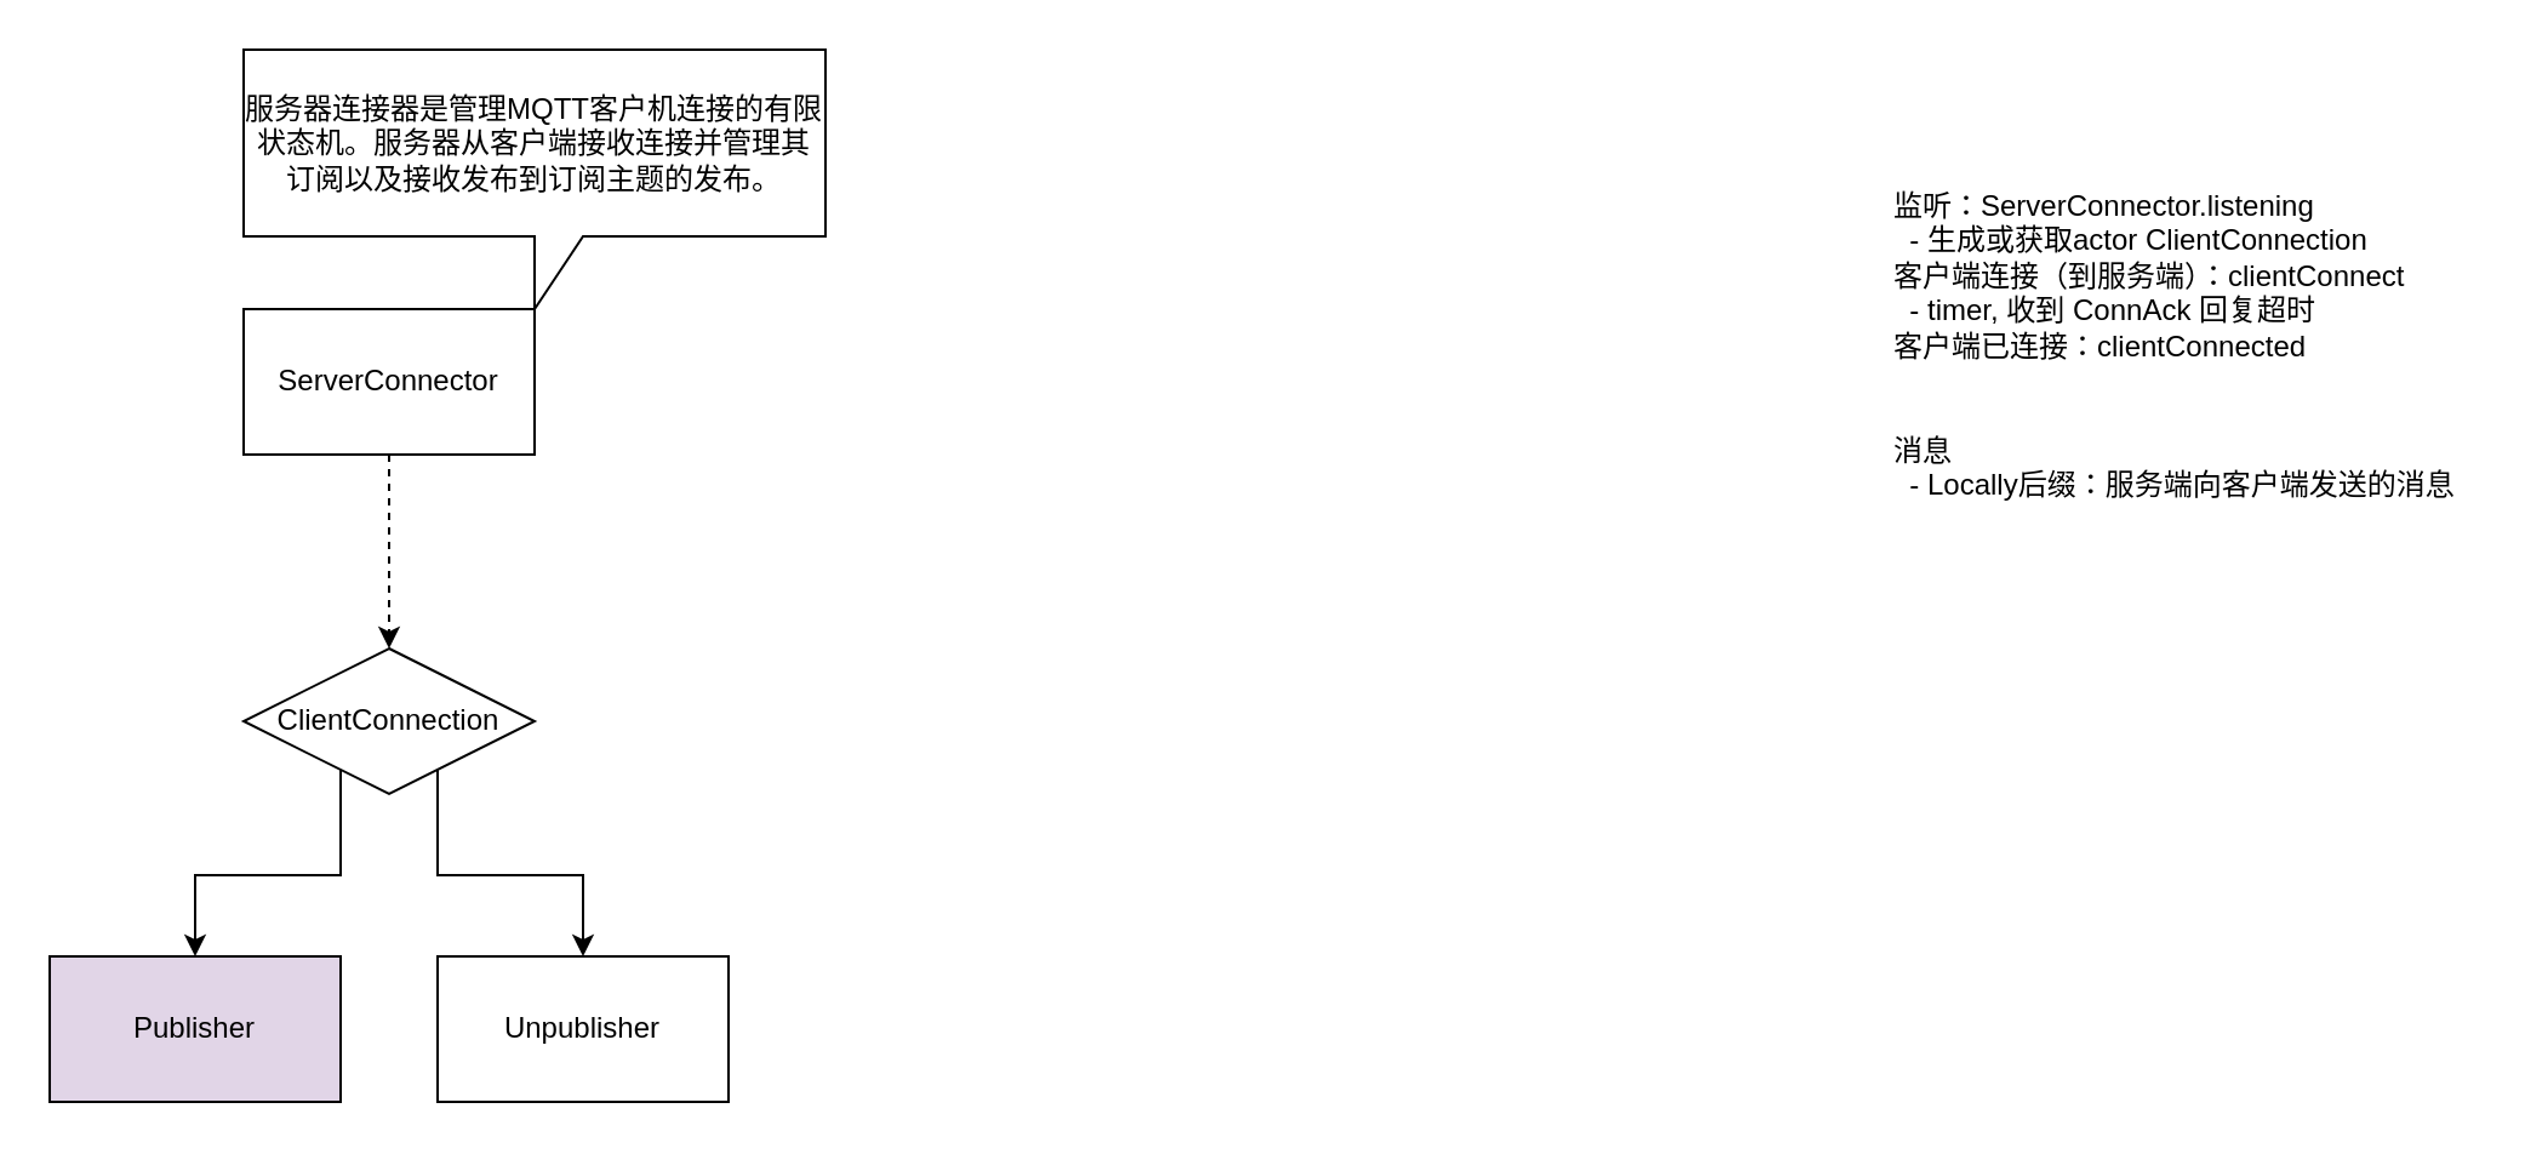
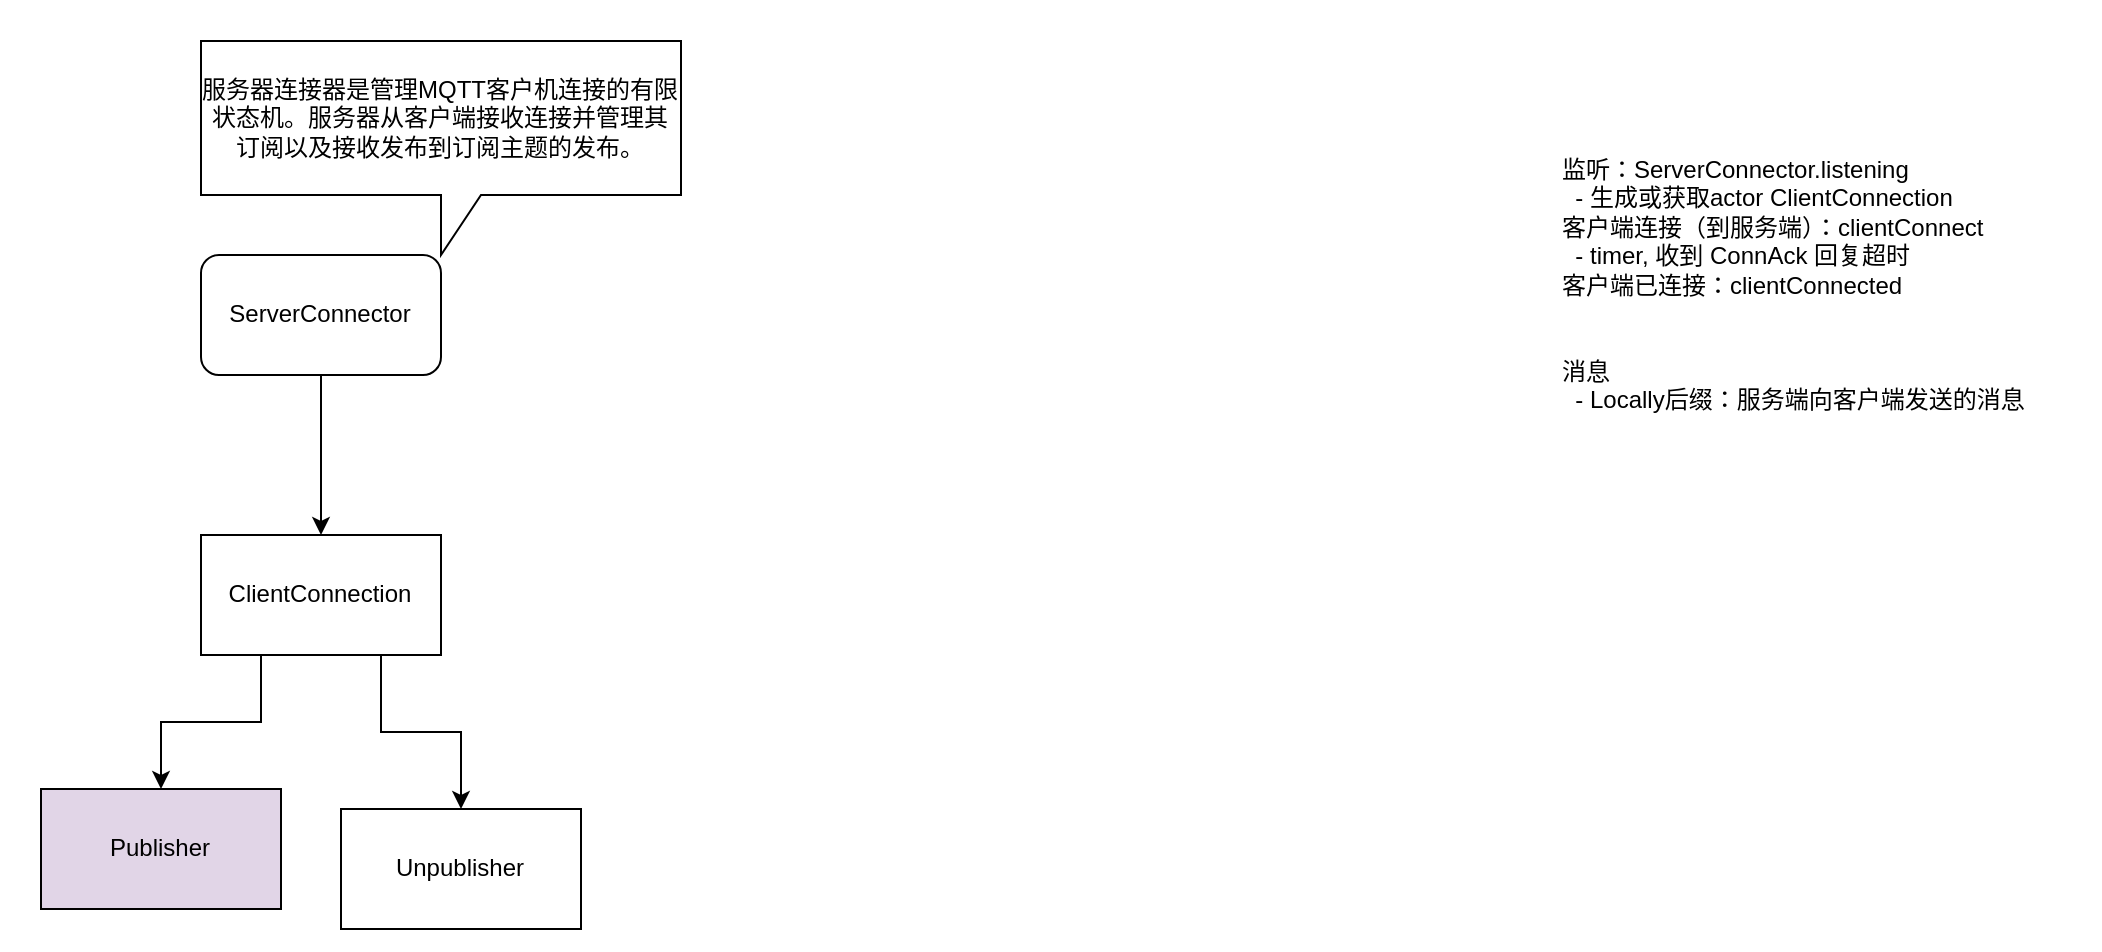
- <mxCell id="3" value="ServerConnector" style="rounded=0;whiteSpace=wrap;html=1;" vertex="1" parent="1"><mxGeometry x="100" y="127" width="120" height="60" as="geometry" /></mxCell>
+ <mxCell id="3" value="ServerConnector" style="whiteSpace=wrap;html=1;rounded=1;" vertex="1" parent="1"><mxGeometry x="100" y="127" width="120" height="60" as="geometry" /></mxCell>
- <mxCell id="2" value="" style="edgeStyle=orthogonalEdgeStyle;rounded=0;orthogonalLoop=1;jettySize=auto;html=1;dashed=1;" edge="1" parent="1" source="3" target="6"><mxGeometry relative="1" as="geometry" /></mxCell>
+ <mxCell id="2" value="" style="edgeStyle=orthogonalEdgeStyle;rounded=0;orthogonalLoop=1;jettySize=auto;html=1;" edge="1" parent="1" source="3" target="6"><mxGeometry relative="1" as="geometry" /></mxCell>
- <mxCell id="6" value="ClientConnection" style="rhombus;whiteSpace=wrap;html=1;" vertex="1" parent="1"><mxGeometry x="100" y="267" width="120" height="60" as="geometry" /></mxCell>
+ <mxCell id="6" value="ClientConnection" style="rounded=0;whiteSpace=wrap;html=1;" vertex="1" parent="1"><mxGeometry x="100" y="267" width="120" height="60" as="geometry" /></mxCell>
- <mxCell id="10" value="Unpublisher" style="rounded=0;whiteSpace=wrap;html=1;" vertex="1" parent="1"><mxGeometry x="180" y="394" width="120" height="60" as="geometry" /></mxCell>
+ <mxCell id="10" value="Unpublisher" style="rounded=0;whiteSpace=wrap;html=1;" vertex="1" parent="1"><mxGeometry x="170" y="404" width="120" height="60" as="geometry" /></mxCell>
